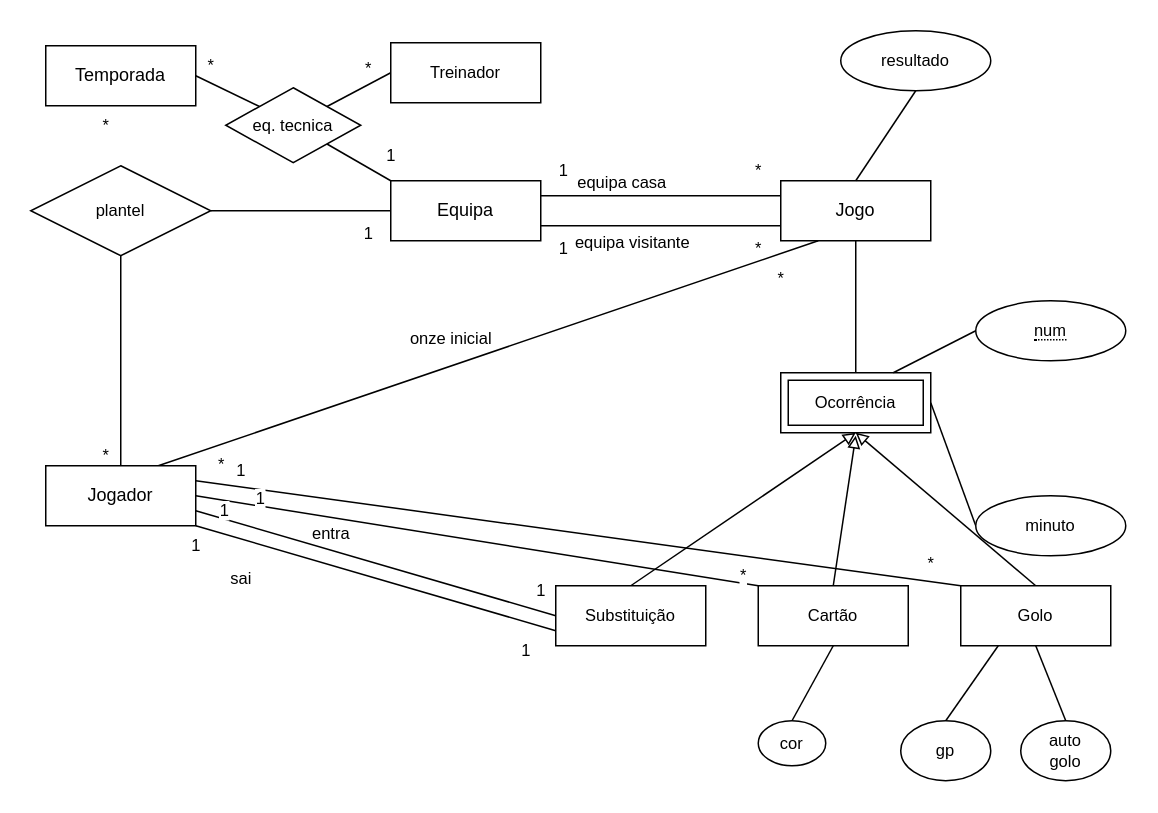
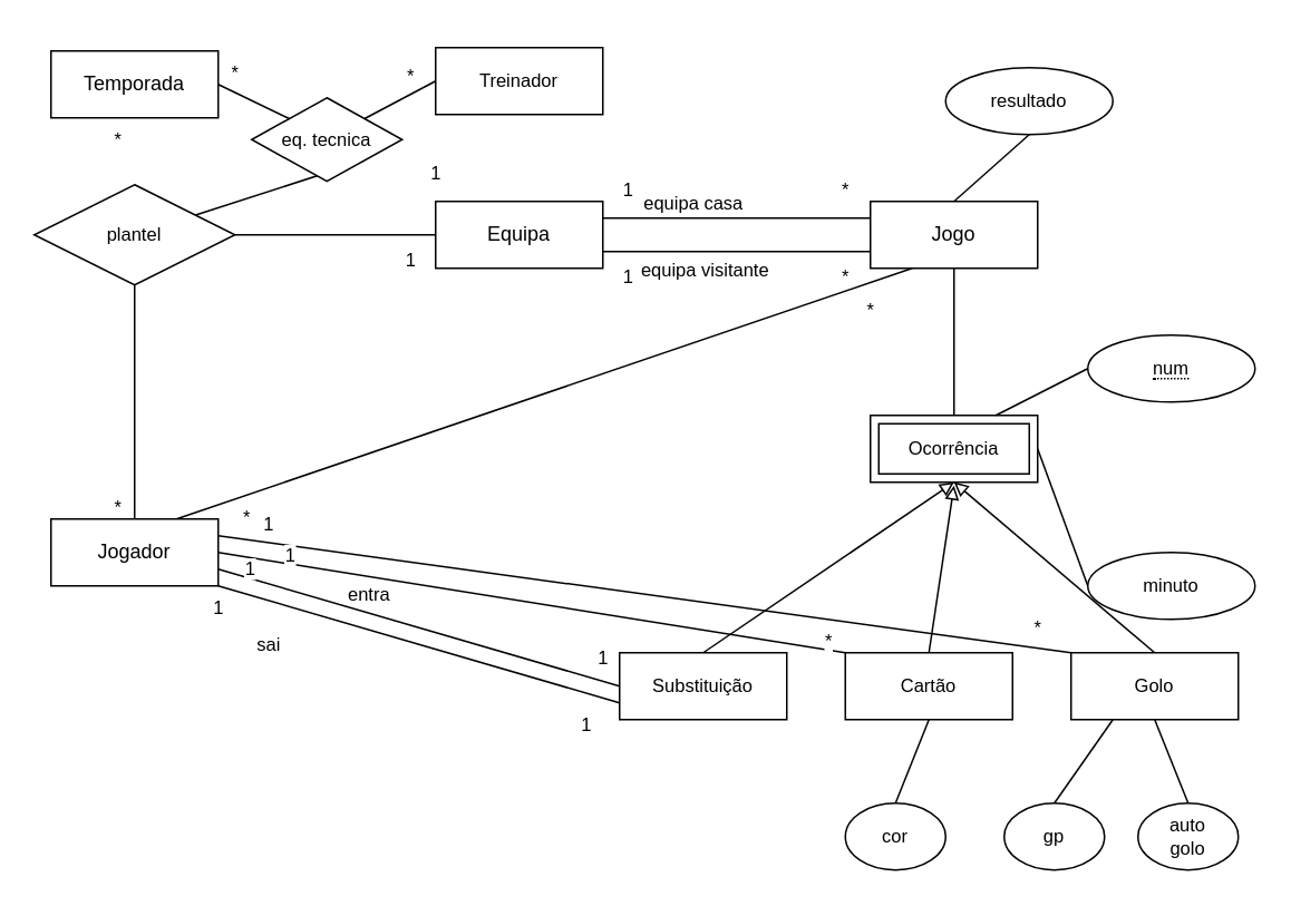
- <mxCell id="18" value="resultado" style="ellipse;whiteSpace=wrap;html=1;align=center;fontFamily=Helvetica;fontSize=11;fontColor=default;labelBackgroundColor=default;" vertex="1" parent="1"><mxGeometry x="560" y="20" width="100" height="40" as="geometry" /></mxCell>
+ <mxCell id="18" value="resultado" style="ellipse;whiteSpace=wrap;html=1;align=center;fontFamily=Helvetica;fontSize=11;fontColor=default;labelBackgroundColor=default;" vertex="1" parent="1"><mxGeometry x="565" y="40" width="100" height="40" as="geometry" /></mxCell>
- <mxCell id="30" style="edgeStyle=none;rounded=0;orthogonalLoop=1;jettySize=auto;html=1;exitX=1;exitY=1;exitDx=0;exitDy=0;entryX=0;entryY=0;entryDx=0;entryDy=0;strokeColor=default;align=center;verticalAlign=middle;fontFamily=Helvetica;fontSize=11;fontColor=default;labelBackgroundColor=default;endArrow=none;endFill=0;" edge="1" parent="1" source="31" target="8"><mxGeometry relative="1" as="geometry" /></mxCell>
+ <mxCell id="30" style="edgeStyle=none;rounded=0;orthogonalLoop=1;jettySize=auto;html=1;exitX=1;exitY=1;exitDx=0;exitDy=0;strokeColor=default;align=center;verticalAlign=middle;fontFamily=Helvetica;fontSize=11;fontColor=default;labelBackgroundColor=default;endArrow=none;endFill=0;" edge="1" parent="1" source="31" target="24"><mxGeometry relative="1" as="geometry" /></mxCell>
- <mxCell id="21" value="onze inicial" style="text;html=1;align=center;verticalAlign=middle;resizable=0;points=[];autosize=1;strokeColor=none;fillColor=none;fontFamily=Helvetica;fontSize=11;fontColor=default;labelBackgroundColor=default;" vertex="1" parent="1"><mxGeometry x="260" y="210" width="80" height="30" as="geometry" /></mxCell>
- <mxCell id="65" value="cor" style="ellipse;whiteSpace=wrap;html=1;align=center;fontFamily=Helvetica;fontSize=11;fontColor=default;labelBackgroundColor=default;" vertex="1" parent="1"><mxGeometry x="505" y="480" width="45" height="30" as="geometry" /></mxCell>
+ <mxCell id="65" value="cor" style="ellipse;whiteSpace=wrap;html=1;align=center;fontFamily=Helvetica;fontSize=11;fontColor=default;labelBackgroundColor=default;" vertex="1" parent="1"><mxGeometry x="505" y="480" width="60" height="40" as="geometry" /></mxCell>
